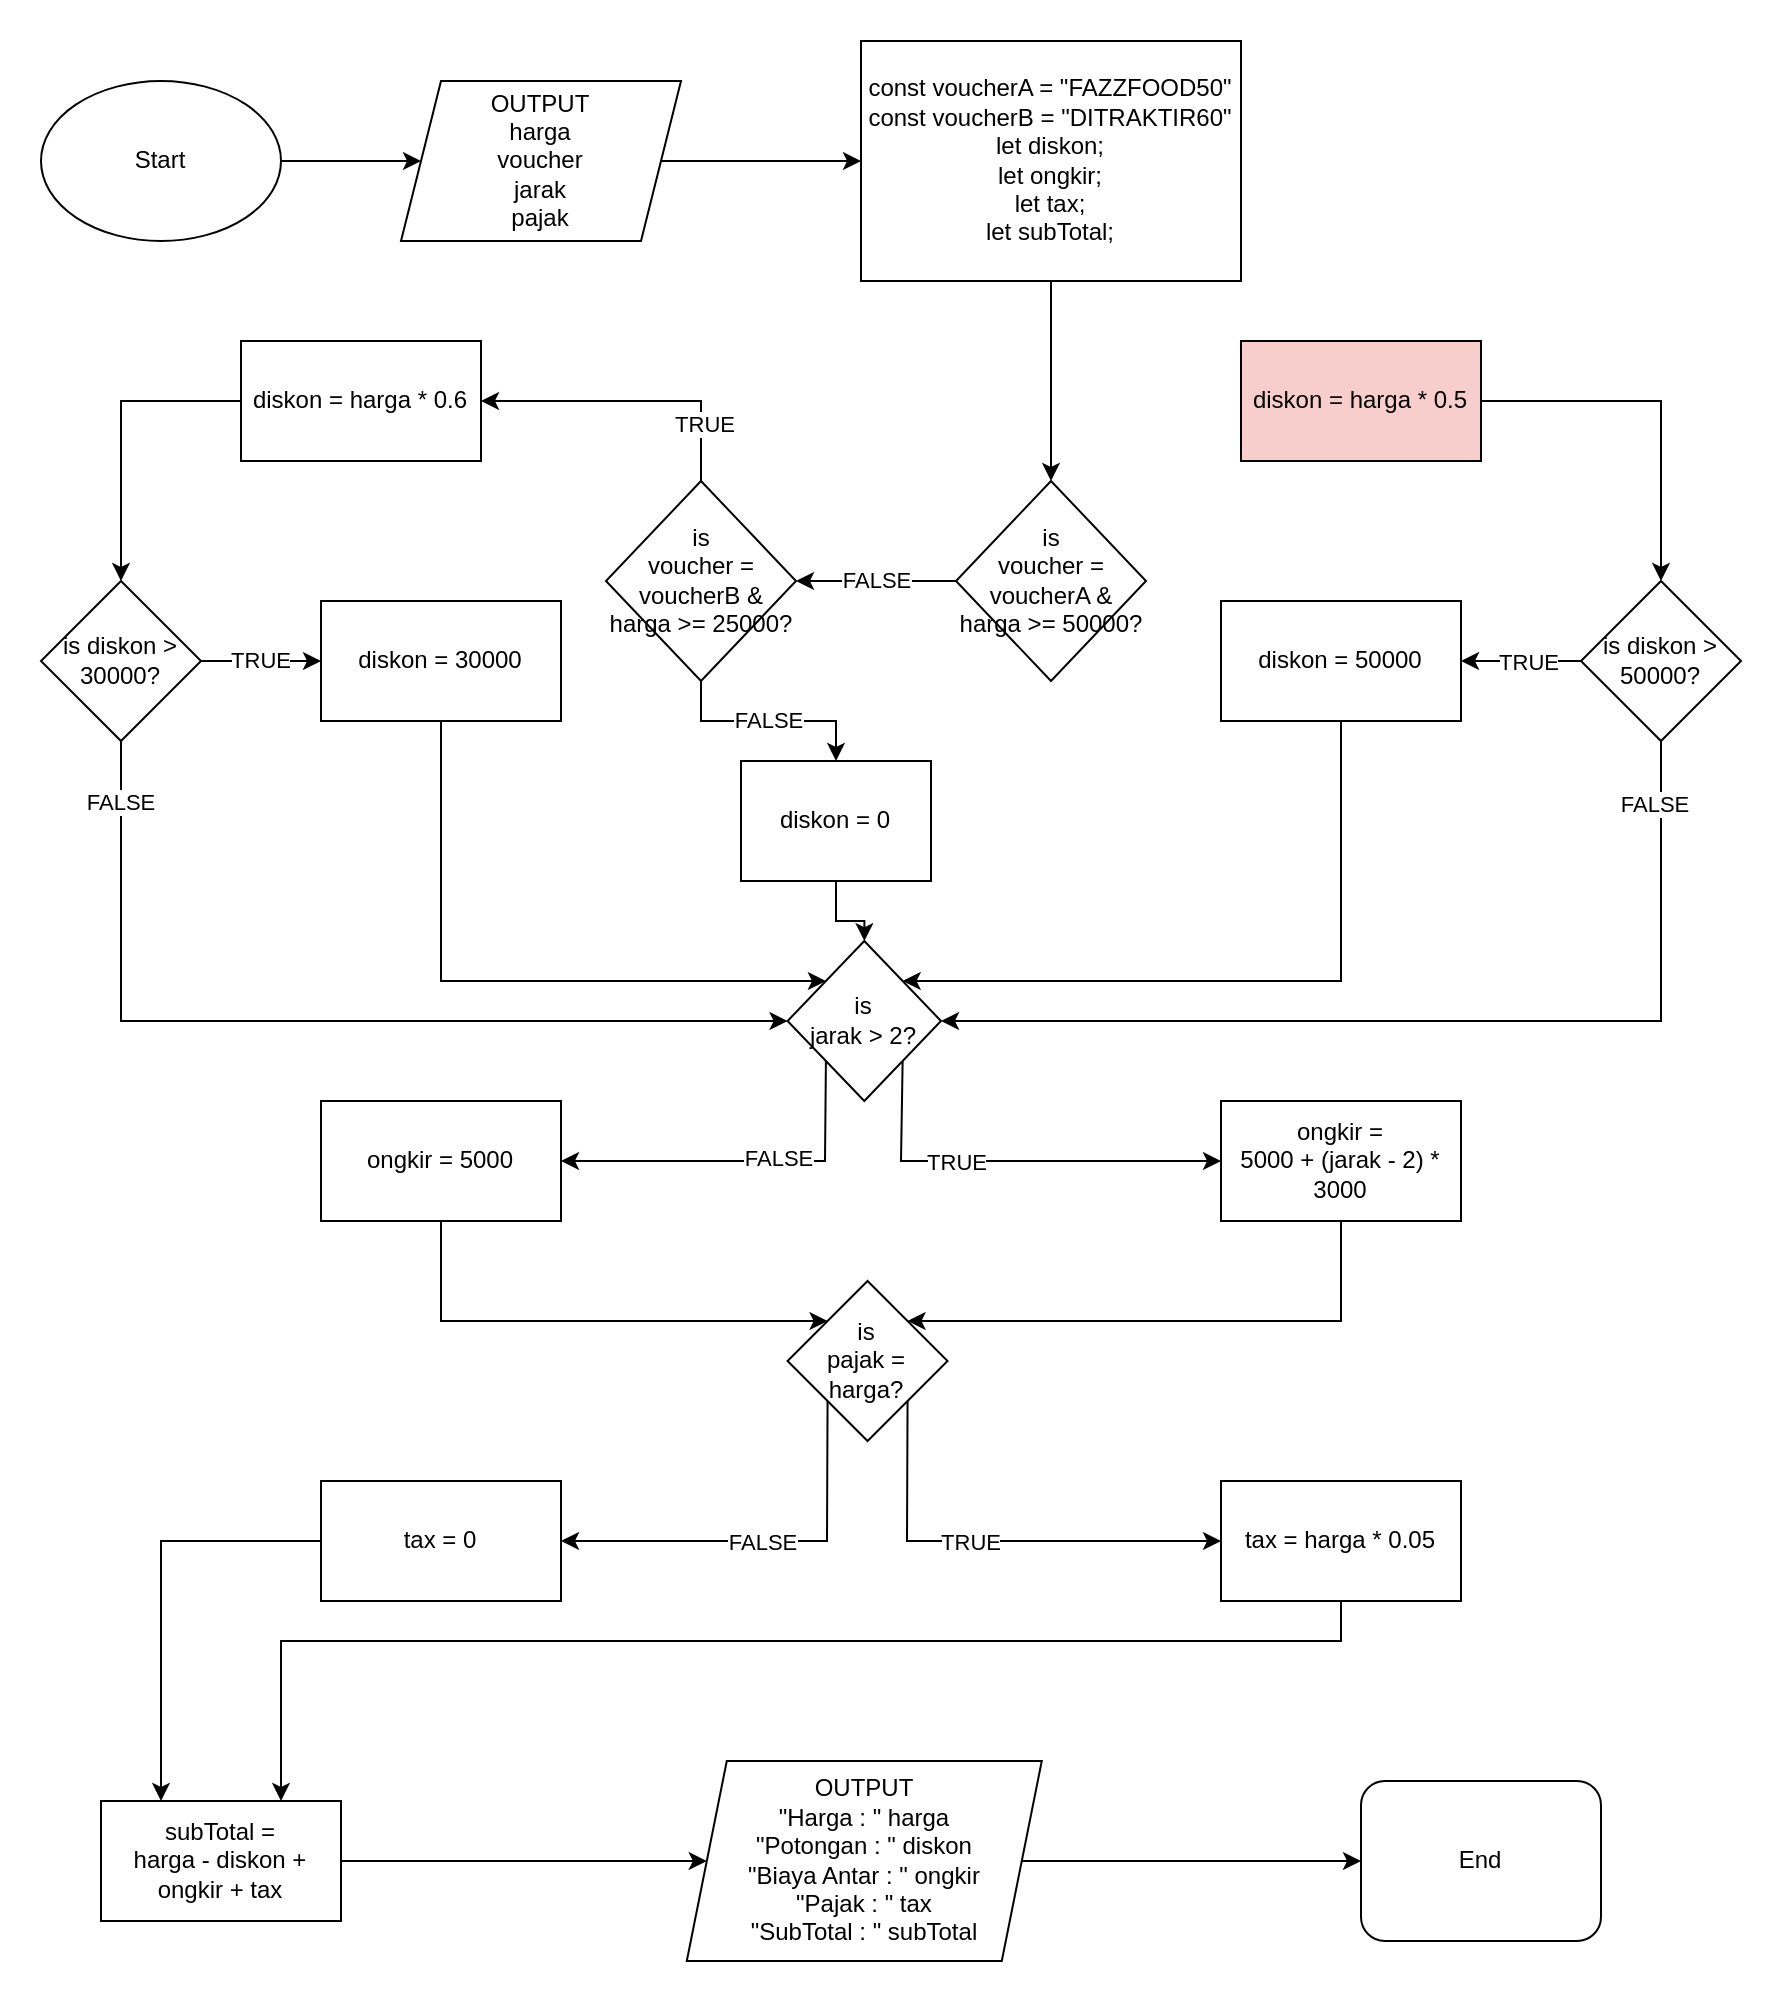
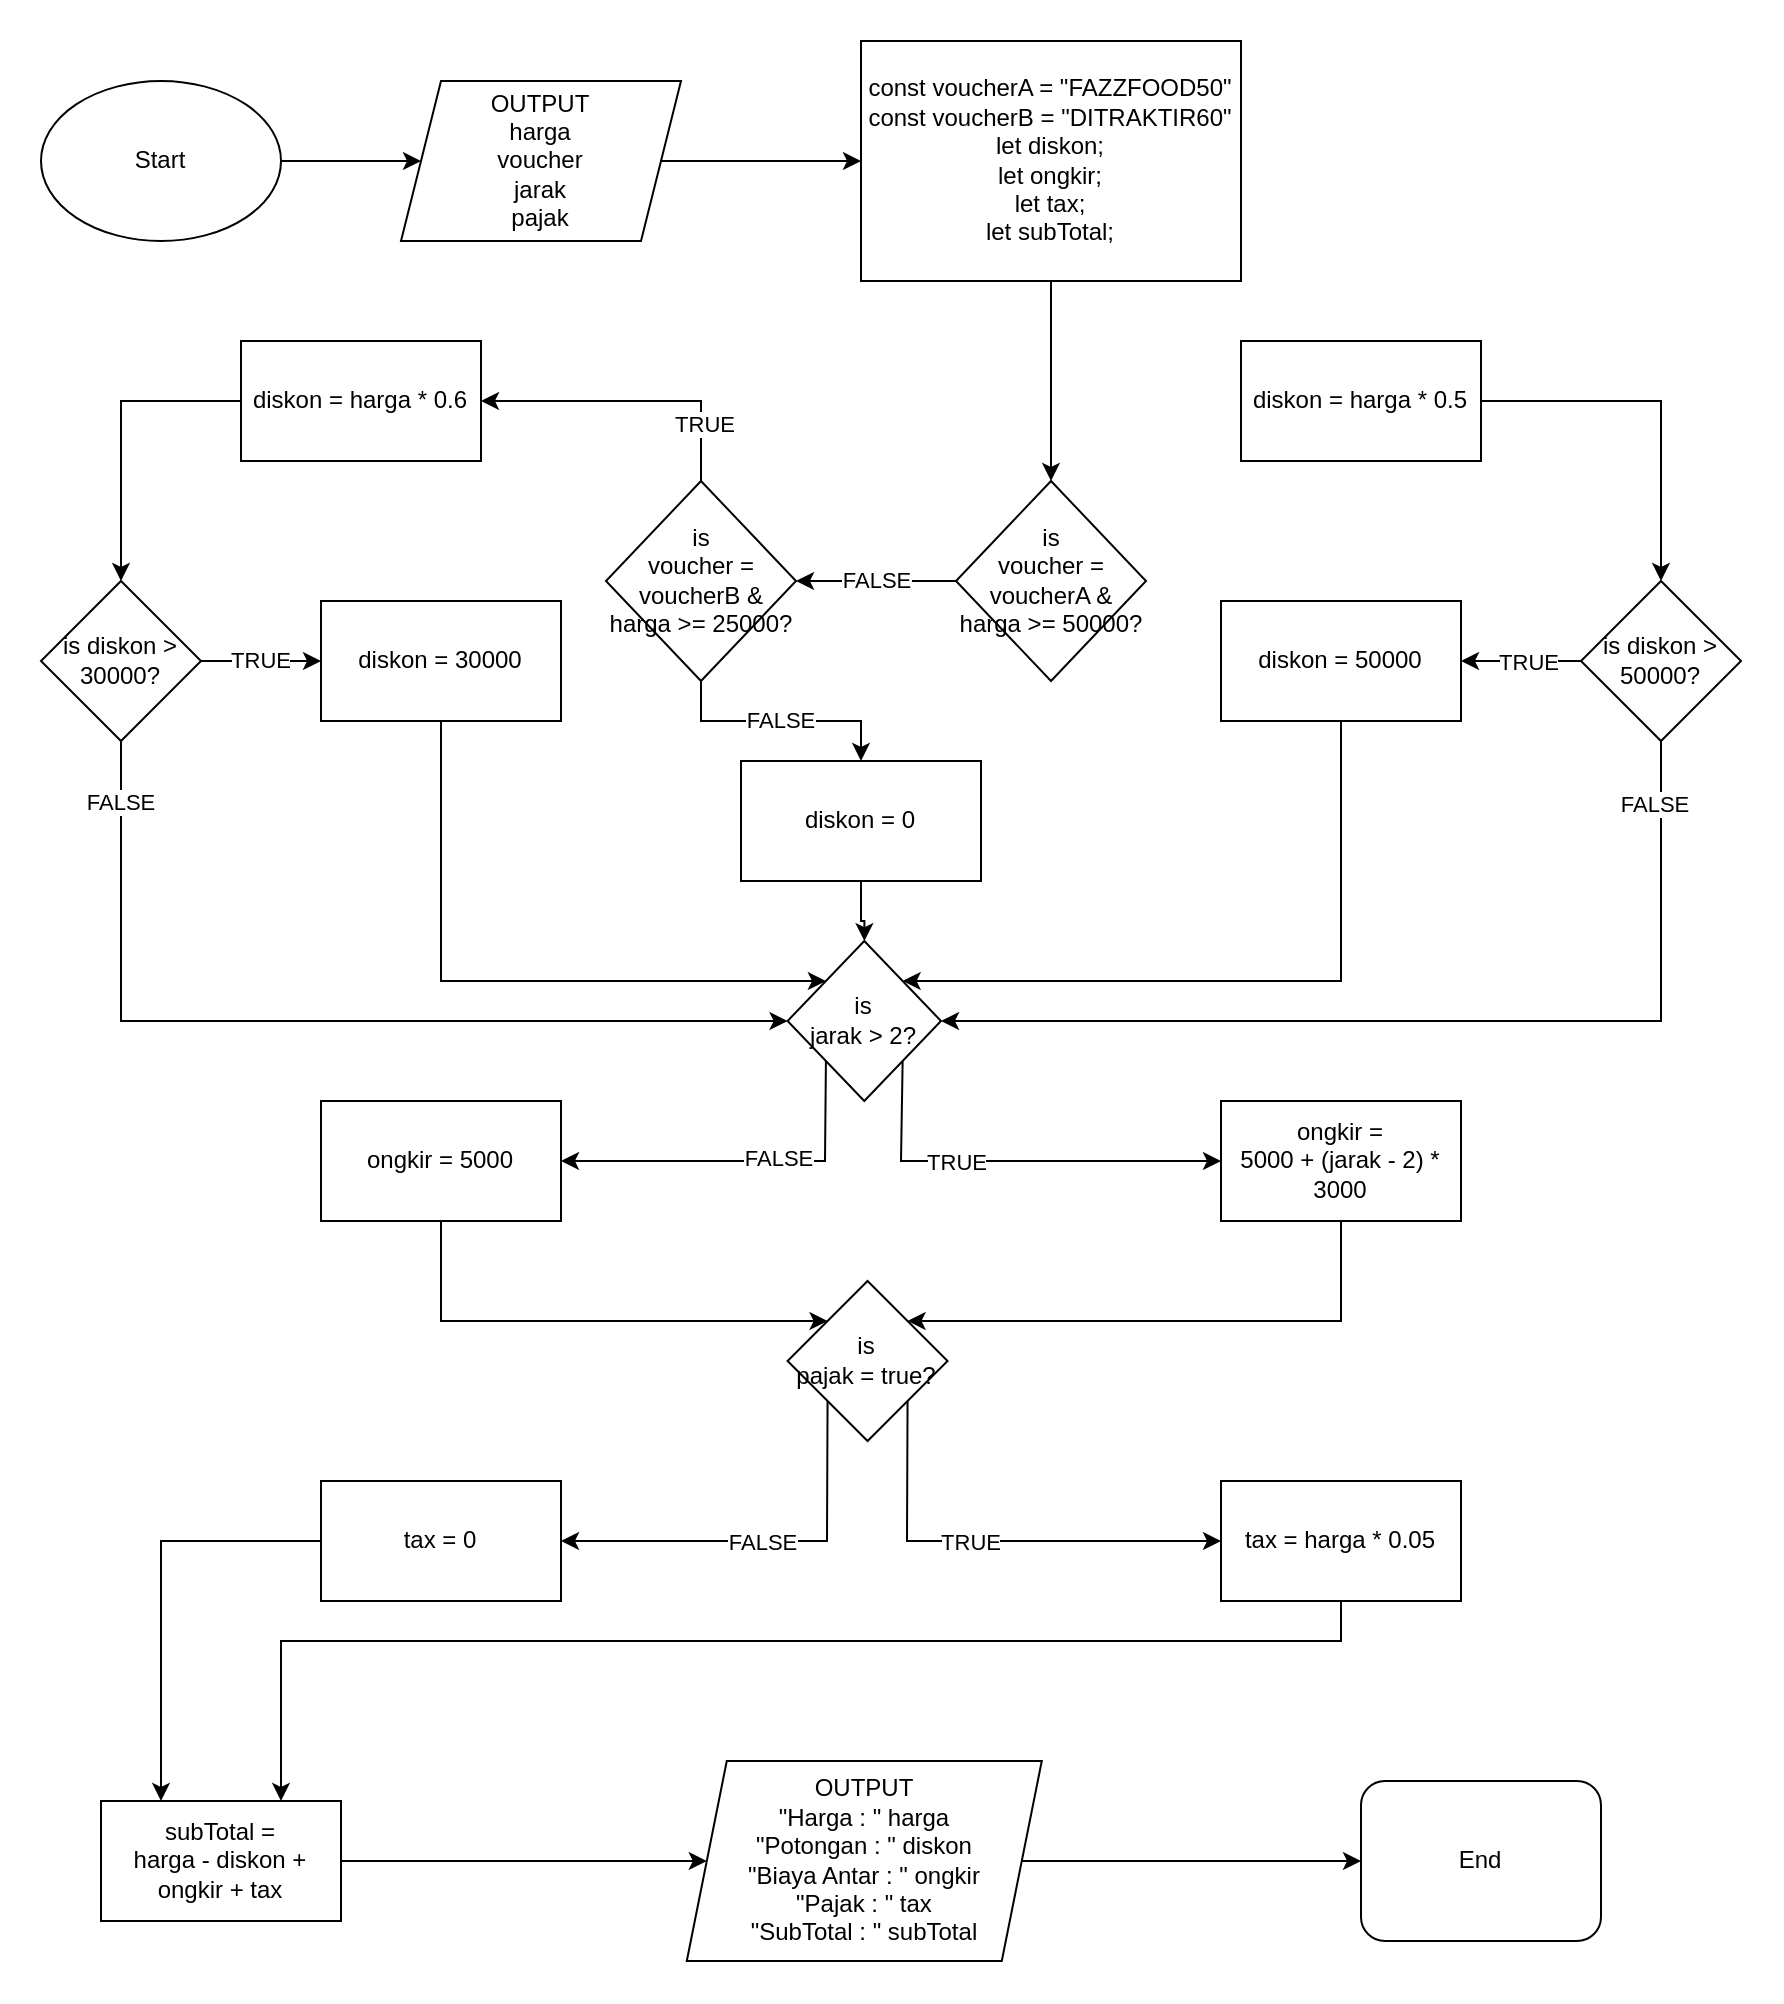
- <mxCell id="11" value="diskon = harga * 0.5" style="whiteSpace=wrap;html=1;fillColor=#f8cecc;" vertex="1" parent="1"><mxGeometry x="620" y="170" width="120" height="60" as="geometry" /></mxCell>
+ <mxCell id="11" value="diskon = harga * 0.5" style="whiteSpace=wrap;html=1;" vertex="1" parent="1"><mxGeometry x="620" y="170" width="120" height="60" as="geometry" /></mxCell>
- <mxCell id="26" value="diskon = 0" style="whiteSpace=wrap;html=1;" vertex="1" parent="1"><mxGeometry x="370" y="380" width="95" height="60" as="geometry" /></mxCell>
+ <mxCell id="26" value="diskon = 0" style="whiteSpace=wrap;html=1;" vertex="1" parent="1"><mxGeometry x="370" y="380" width="120" height="60" as="geometry" /></mxCell>
- <mxCell id="39" value="is&lt;br&gt;pajak = harga?" style="rhombus;whiteSpace=wrap;html=1;" vertex="1" parent="1"><mxGeometry x="393.28" y="640" width="80" height="80" as="geometry" /></mxCell>
+ <mxCell id="39" value="is&lt;br&gt;pajak = true?" style="rhombus;whiteSpace=wrap;html=1;" vertex="1" parent="1"><mxGeometry x="393.28" y="640" width="80" height="80" as="geometry" /></mxCell>
